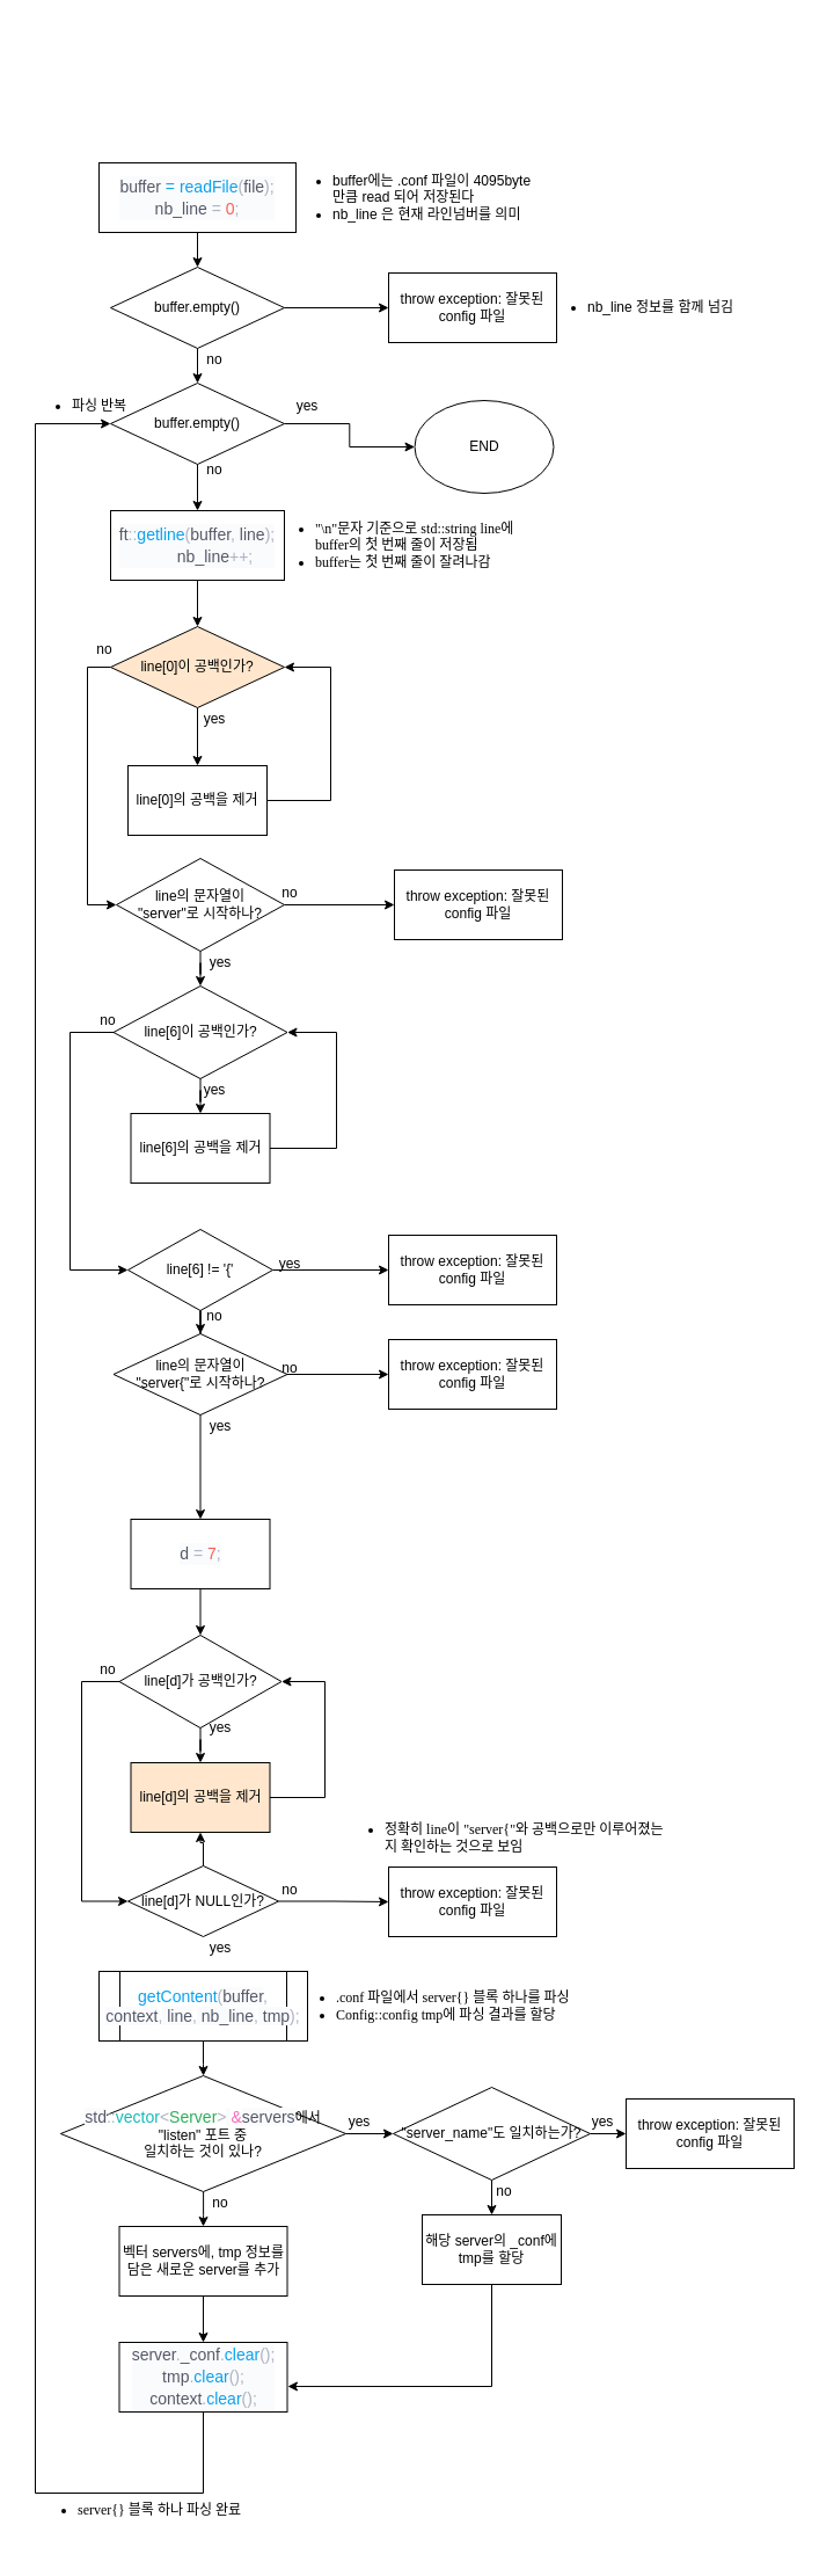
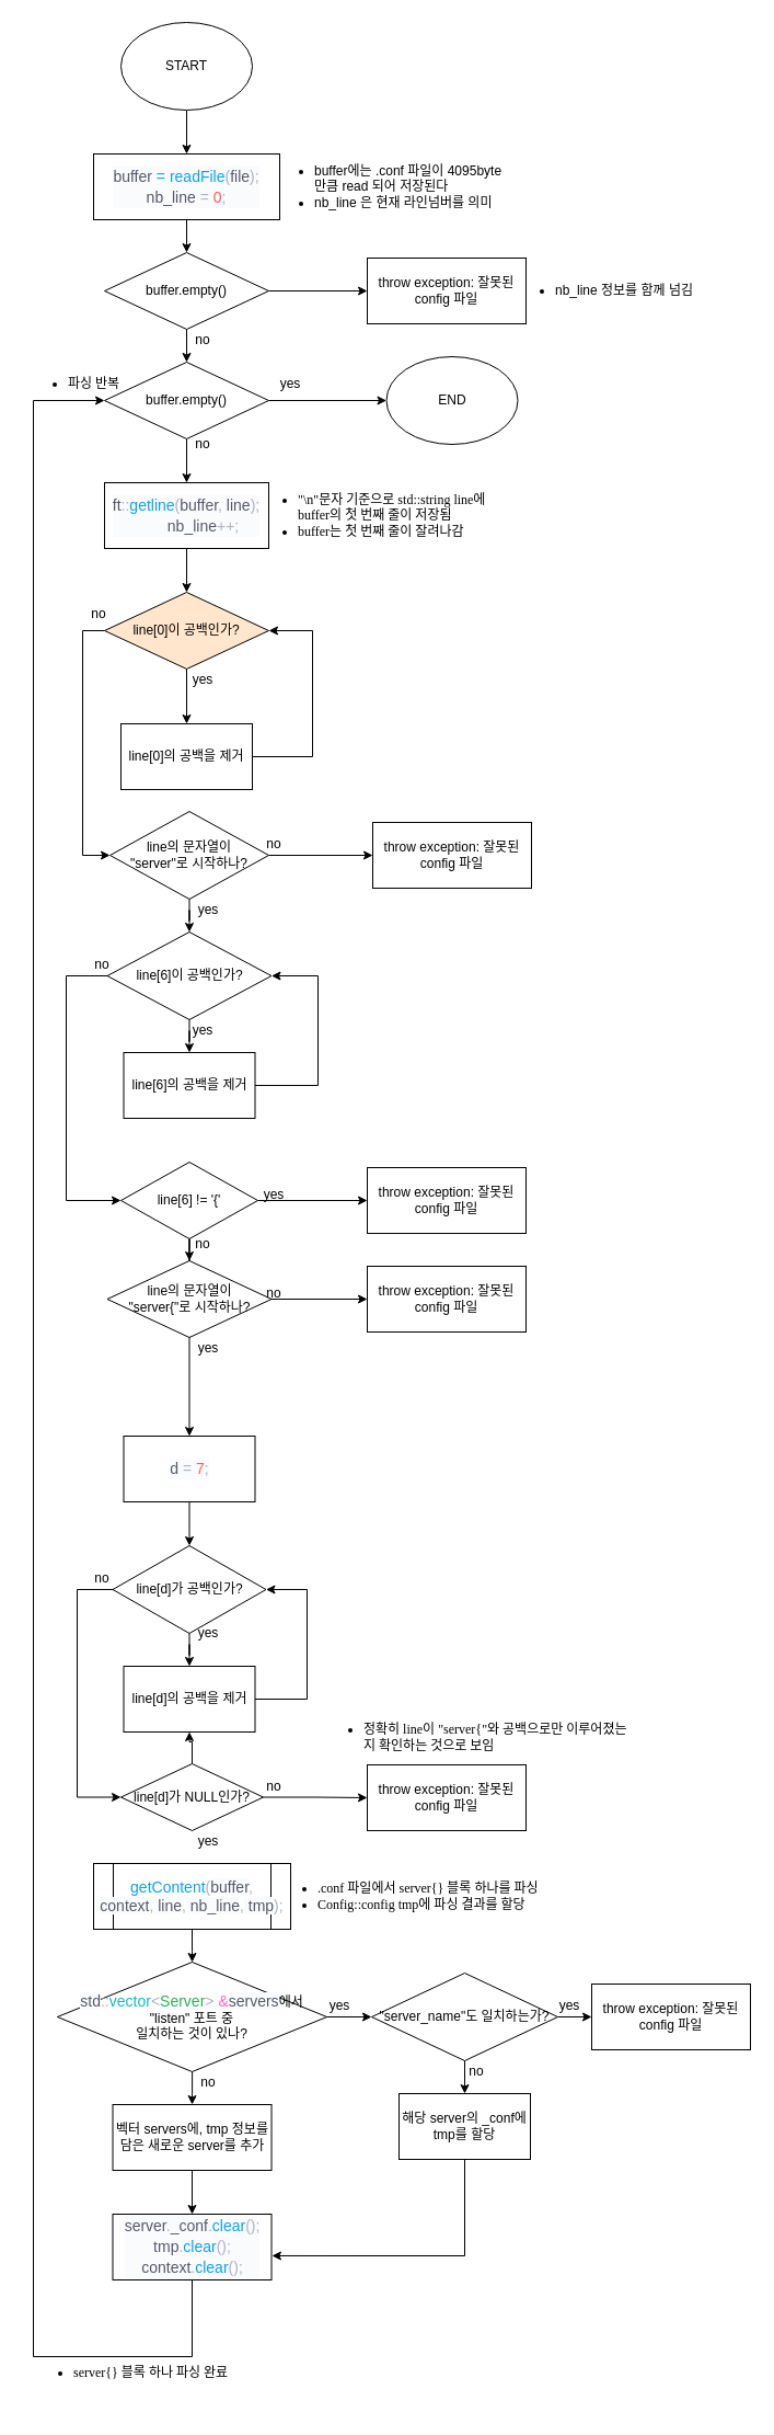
+ <mxCell id="3" value="START" style="ellipse;whiteSpace=wrap;html=1;" parent="1" vertex="1"><mxGeometry x="110" y="20" width="120" height="80" as="geometry" /></mxCell>
+ <mxCell id="2" value="" style="edgeStyle=orthogonalEdgeStyle;rounded=0;orthogonalLoop=1;jettySize=auto;html=1;" parent="1" source="3" target="5" edge="1"><mxGeometry relative="1" as="geometry" /></mxCell>
- <mxCell id="87" value="END" style="ellipse;whiteSpace=wrap;html=1;" vertex="1" parent="1"><mxGeometry x="357.5" y="345" width="120" height="80" as="geometry" /></mxCell>
+ <mxCell id="87" value="END" style="ellipse;whiteSpace=wrap;html=1;" vertex="1" parent="1"><mxGeometry x="352.5" y="325" width="120" height="80" as="geometry" /></mxCell>
- <mxCell id="54" value="&lt;span&gt;line[d]의 공백을 제거&lt;/span&gt;" style="whiteSpace=wrap;html=1;fillColor=#ffe6cc;" parent="1" vertex="1"><mxGeometry x="112.5" y="1520" width="120" height="60" as="geometry" /></mxCell>
+ <mxCell id="54" value="&lt;span&gt;line[d]의 공백을 제거&lt;/span&gt;" style="whiteSpace=wrap;html=1;" parent="1" vertex="1"><mxGeometry x="112.5" y="1520" width="120" height="60" as="geometry" /></mxCell>
